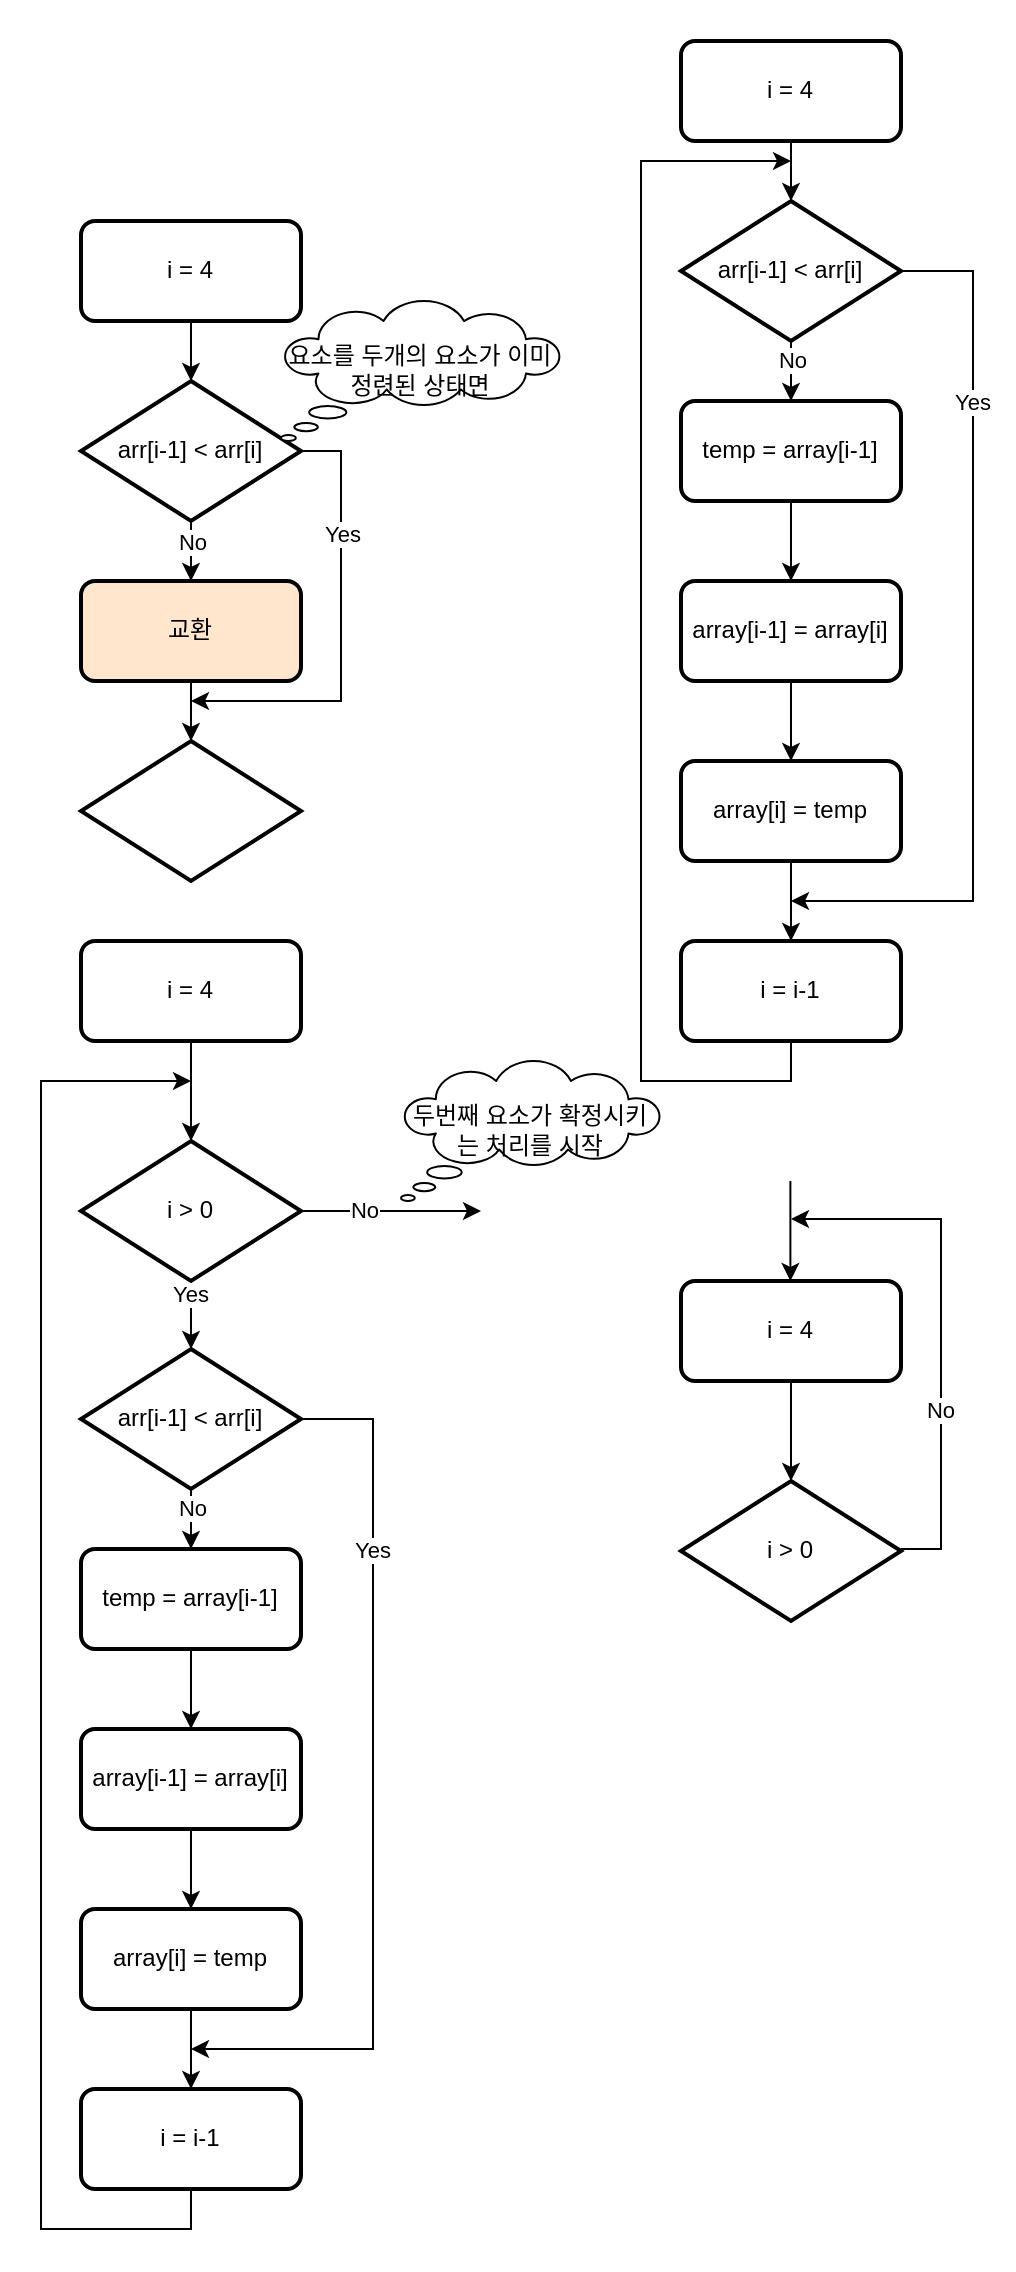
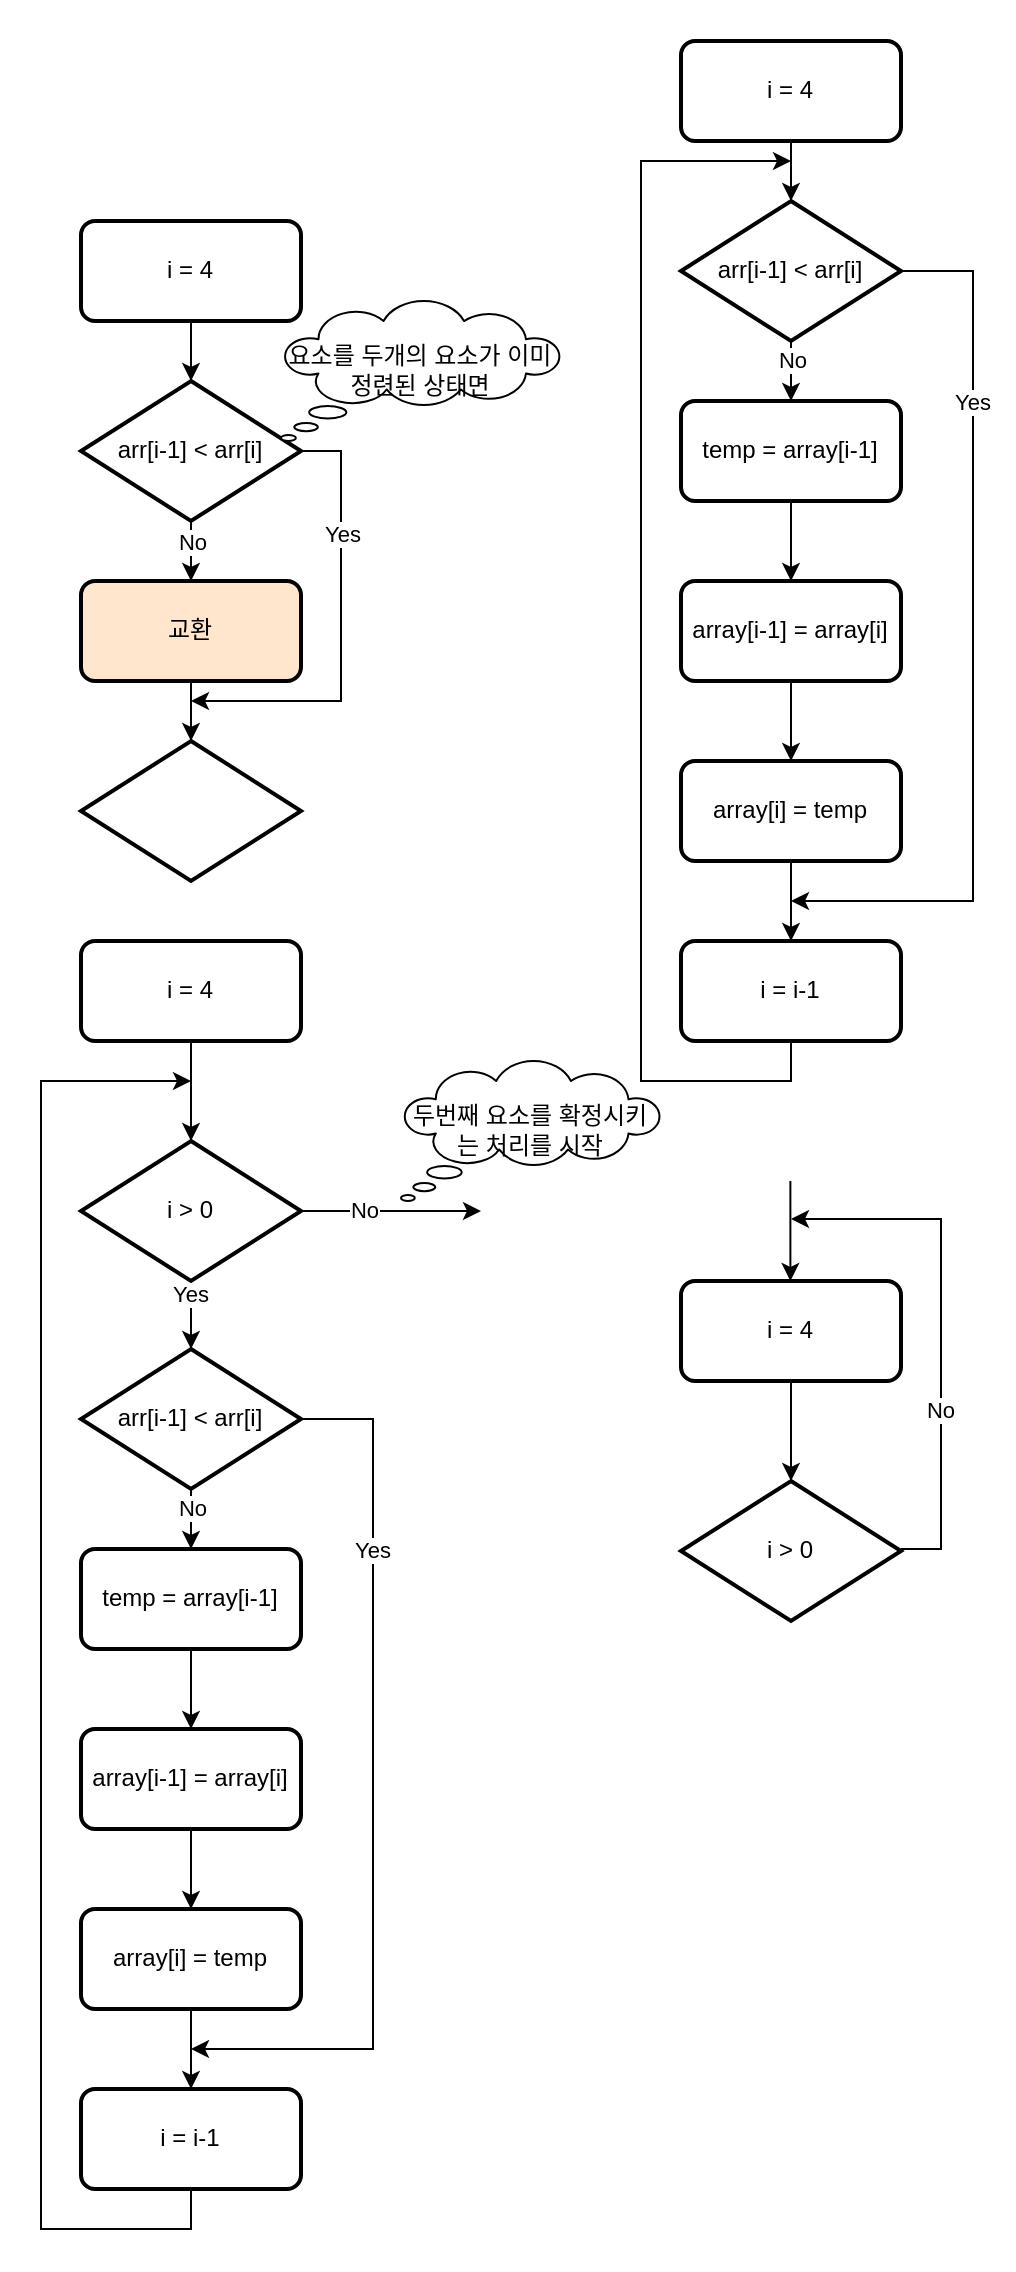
- <mxCell id="48" value="두번째 요소가 확정시키는 처리를 시작" style="whiteSpace=wrap;html=1;shape=mxgraph.basic.cloud_callout" vertex="1" parent="1"><mxGeometry x="200" y="530" width="130" height="70" as="geometry" /></mxCell>
+ <mxCell id="48" value="두번째 요소를 확정시키는 처리를 시작" style="whiteSpace=wrap;html=1;shape=mxgraph.basic.cloud_callout" vertex="1" parent="1"><mxGeometry x="200" y="530" width="130" height="70" as="geometry" /></mxCell>
